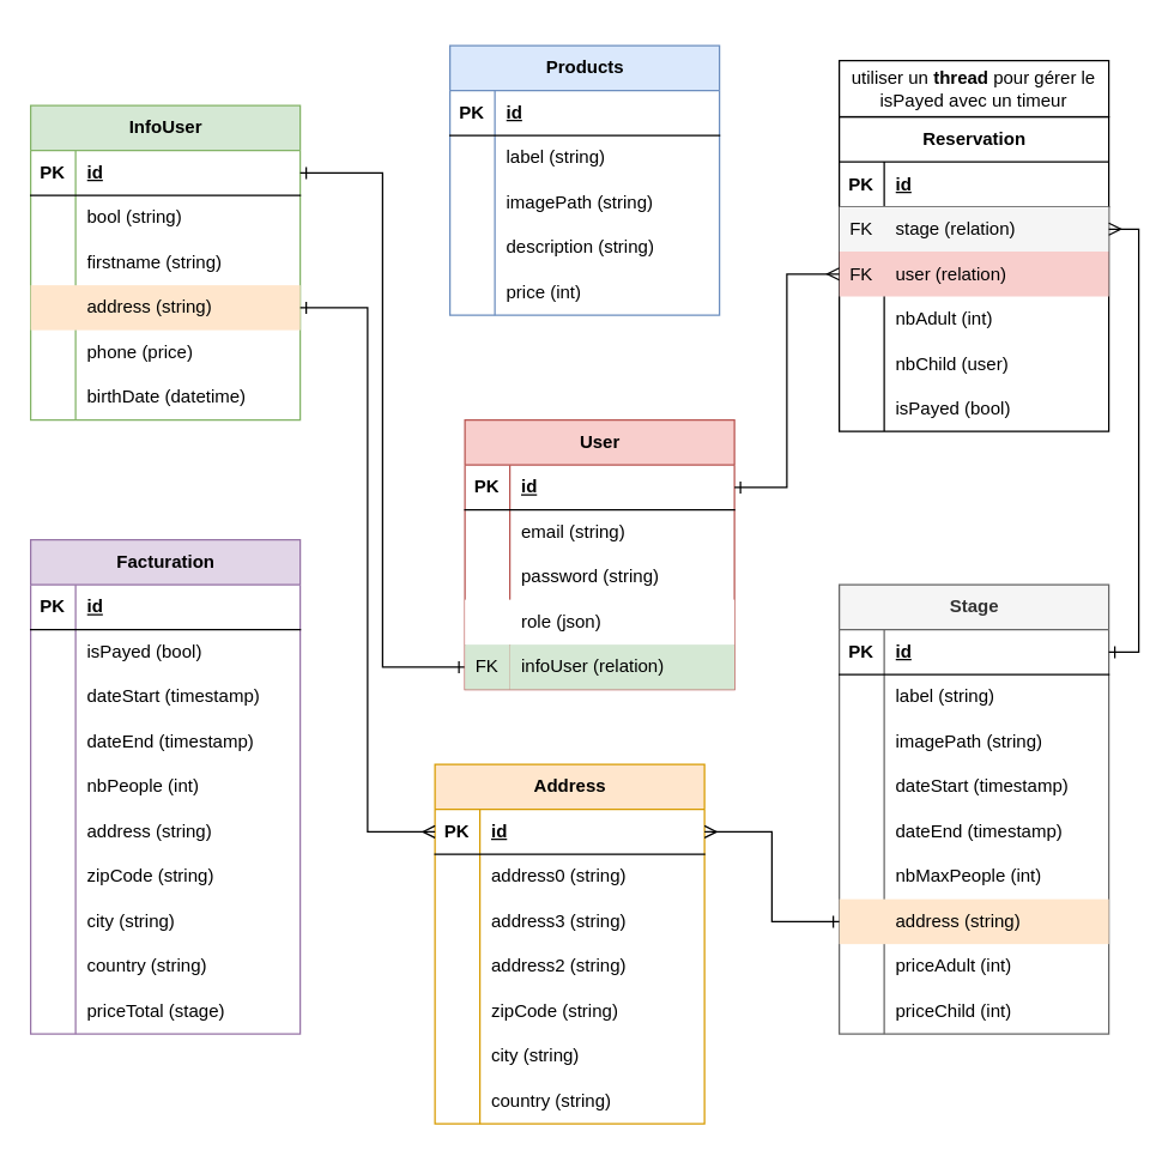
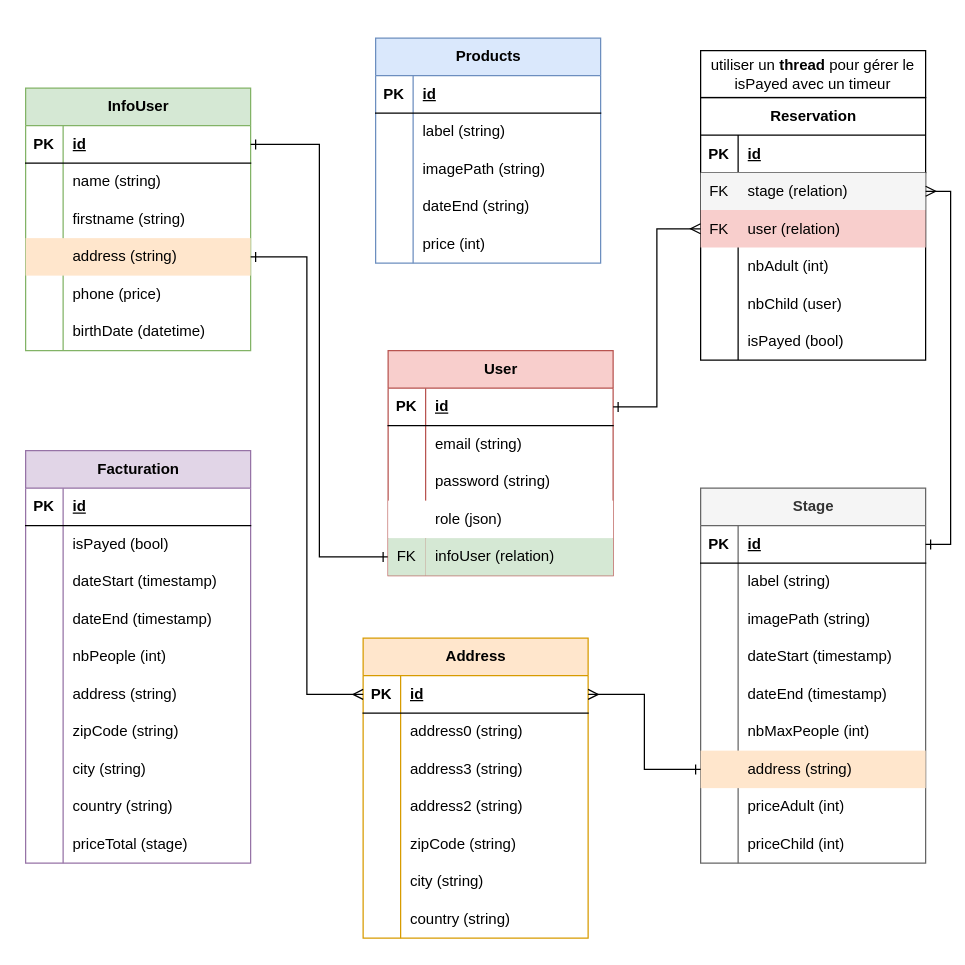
- <mxCell id="67" value="bool (string)" style="shape=partialRectangle;connectable=0;fillColor=none;top=0;left=0;bottom=0;right=0;align=left;spacingLeft=6;overflow=hidden;whiteSpace=wrap;html=1;" parent="65" vertex="1"><mxGeometry x="30" width="150" height="30" as="geometry"><mxRectangle width="150" height="30" as="alternateBounds" /></mxGeometry></mxCell>
+ <mxCell id="67" value="name (string)" style="shape=partialRectangle;connectable=0;fillColor=none;top=0;left=0;bottom=0;right=0;align=left;spacingLeft=6;overflow=hidden;whiteSpace=wrap;html=1;" parent="65" vertex="1"><mxGeometry x="30" width="150" height="30" as="geometry"><mxRectangle width="150" height="30" as="alternateBounds" /></mxGeometry></mxCell>
- <mxCell id="160" value="description (string)" style="shape=partialRectangle;connectable=0;fillColor=none;top=0;left=0;bottom=0;right=0;align=left;spacingLeft=6;overflow=hidden;whiteSpace=wrap;html=1;" parent="158" vertex="1"><mxGeometry x="30" width="150" height="30" as="geometry"><mxRectangle width="150" height="30" as="alternateBounds" /></mxGeometry></mxCell>
+ <mxCell id="160" value="dateEnd (string)" style="shape=partialRectangle;connectable=0;fillColor=none;top=0;left=0;bottom=0;right=0;align=left;spacingLeft=6;overflow=hidden;whiteSpace=wrap;html=1;" parent="158" vertex="1"><mxGeometry x="30" width="150" height="30" as="geometry"><mxRectangle width="150" height="30" as="alternateBounds" /></mxGeometry></mxCell>
